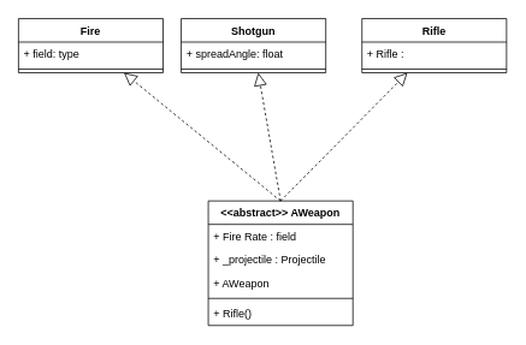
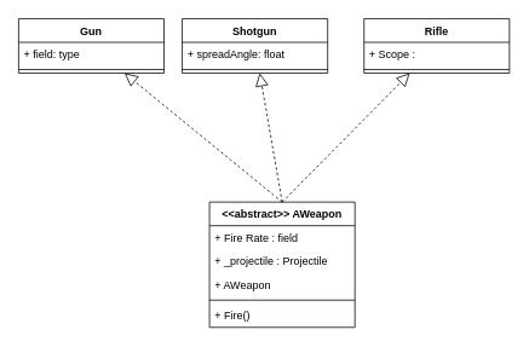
- <mxCell id="8" value="Fire" style="swimlane;fontStyle=1;align=center;verticalAlign=top;childLayout=stackLayout;horizontal=1;startSize=26;horizontalStack=0;resizeParent=1;resizeParentMax=0;resizeLast=0;collapsible=1;marginBottom=0;" vertex="1" parent="1"><mxGeometry x="20" y="20" width="160" height="60" as="geometry" /></mxCell>
+ <mxCell id="8" value="Gun" style="swimlane;fontStyle=1;align=center;verticalAlign=top;childLayout=stackLayout;horizontal=1;startSize=26;horizontalStack=0;resizeParent=1;resizeParentMax=0;resizeLast=0;collapsible=1;marginBottom=0;" vertex="1" parent="1"><mxGeometry x="20" y="20" width="160" height="60" as="geometry" /></mxCell>
- <mxCell id="15" value="+ Rifle : " style="text;strokeColor=none;fillColor=none;align=left;verticalAlign=top;spacingLeft=4;spacingRight=4;overflow=hidden;rotatable=0;points=[[0,0.5],[1,0.5]];portConstraint=eastwest;" vertex="1" parent="14"><mxGeometry y="26" width="160" height="26" as="geometry" /></mxCell>
+ <mxCell id="15" value="+ Scope : " style="text;strokeColor=none;fillColor=none;align=left;verticalAlign=top;spacingLeft=4;spacingRight=4;overflow=hidden;rotatable=0;points=[[0,0.5],[1,0.5]];portConstraint=eastwest;" vertex="1" parent="14"><mxGeometry y="26" width="160" height="26" as="geometry" /></mxCell>
- <mxCell id="7" value="+ Rifle()" style="text;strokeColor=none;fillColor=none;align=left;verticalAlign=top;spacingLeft=4;spacingRight=4;overflow=hidden;rotatable=0;points=[[0,0.5],[1,0.5]];portConstraint=eastwest;" vertex="1" parent="2"><mxGeometry y="112" width="160" height="26" as="geometry" /></mxCell>
+ <mxCell id="7" value="+ Fire()" style="text;strokeColor=none;fillColor=none;align=left;verticalAlign=top;spacingLeft=4;spacingRight=4;overflow=hidden;rotatable=0;points=[[0,0.5],[1,0.5]];portConstraint=eastwest;" vertex="1" parent="2"><mxGeometry y="112" width="160" height="26" as="geometry" /></mxCell>
